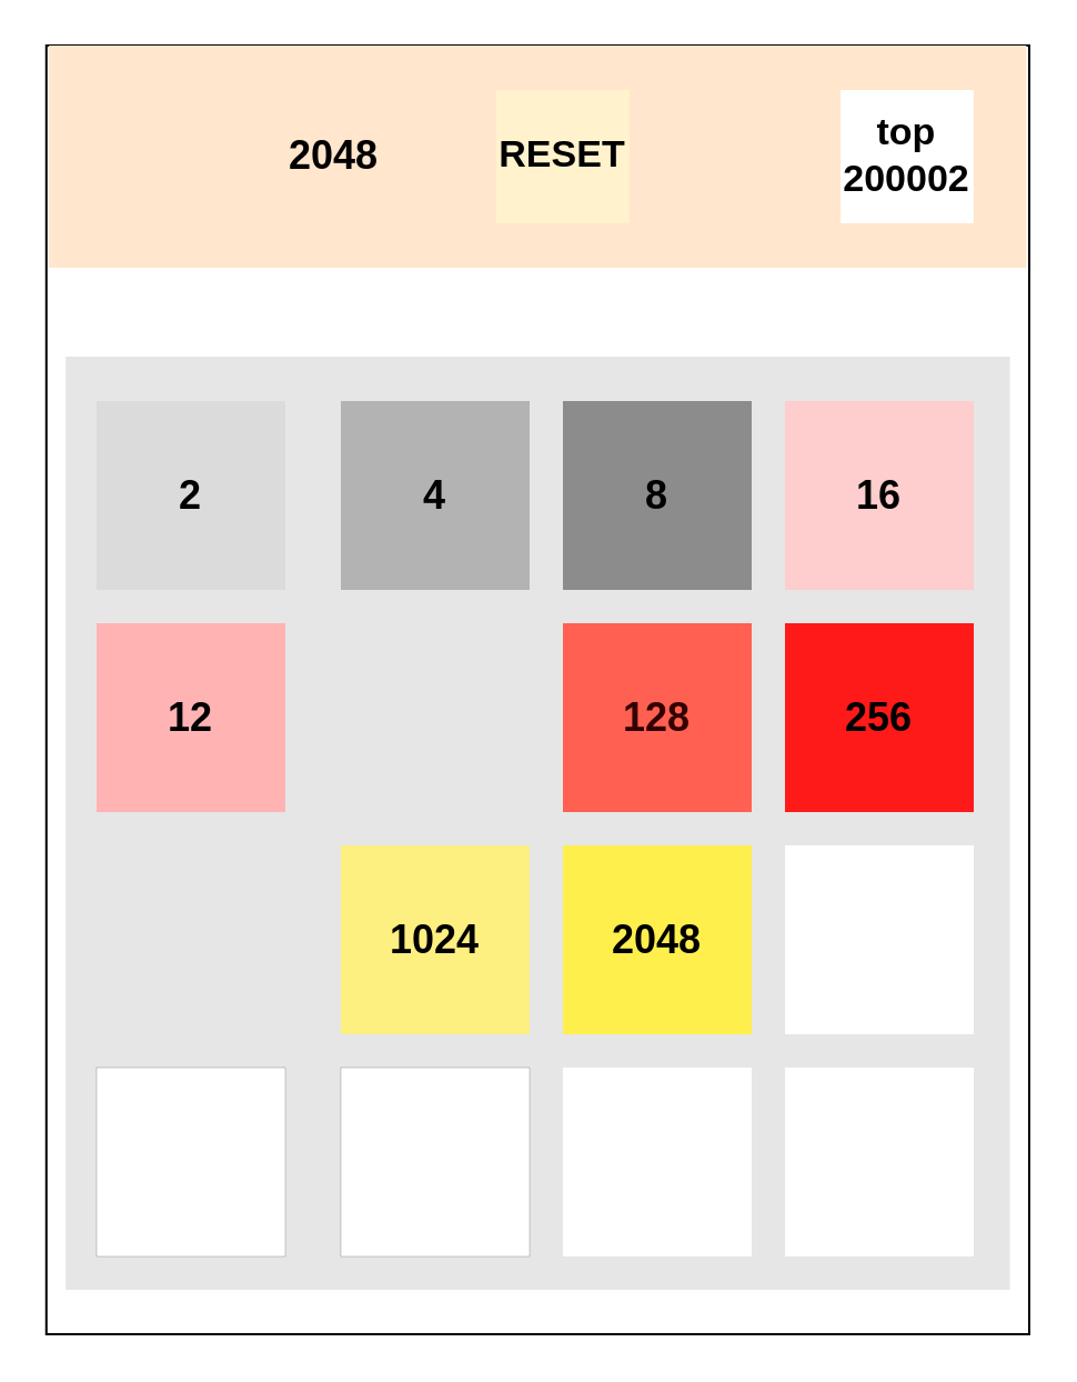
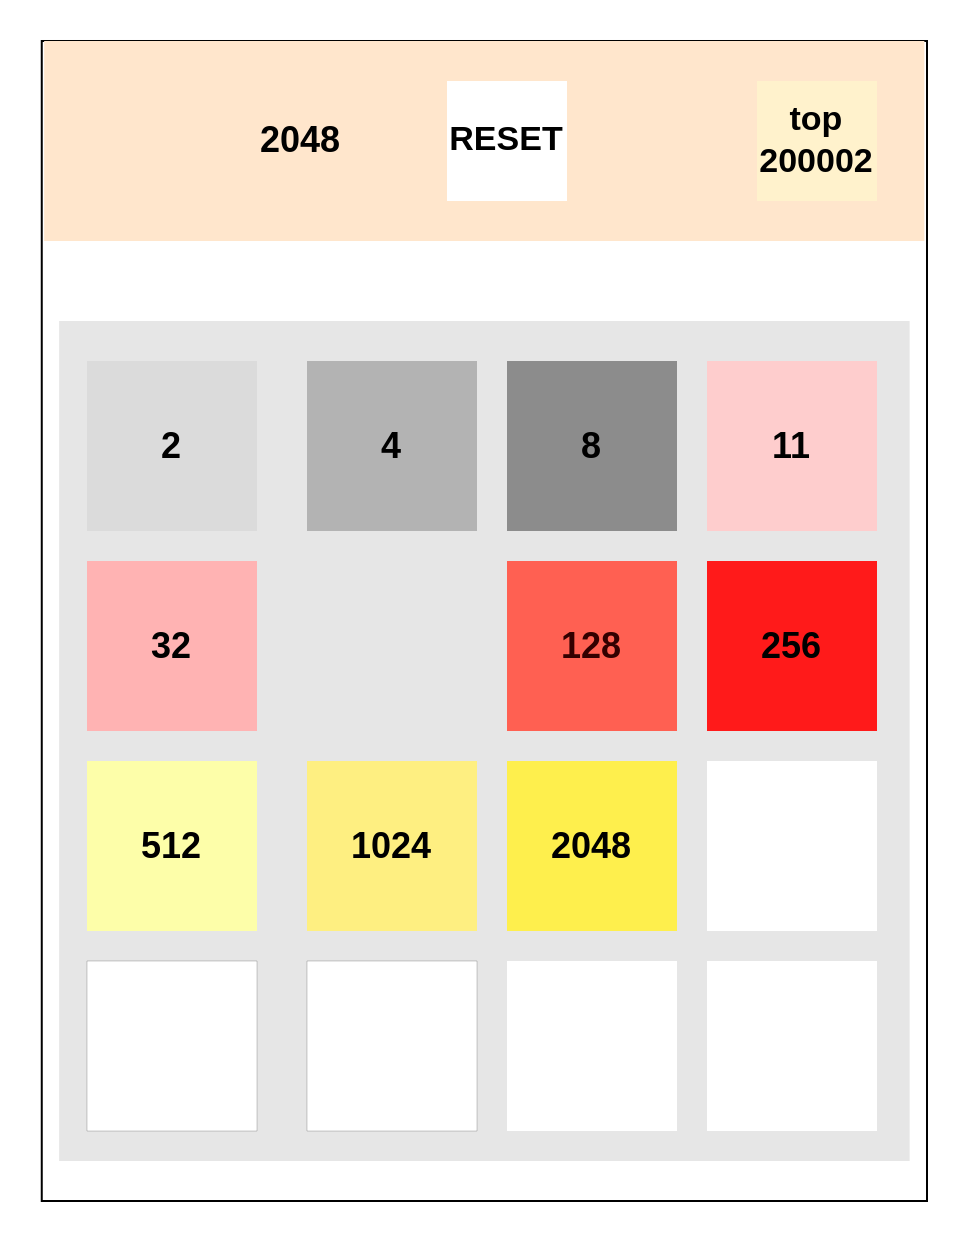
- <mxCell id="23" value="&lt;span style=&quot;font-size: 17px;&quot;&gt;&lt;b&gt;RESET&lt;/b&gt;&lt;/span&gt;" style="whiteSpace=wrap;html=1;aspect=fixed;fillColor=#fff2cc;strokeColor=none;strokeWidth=0;align=center;" parent="1" vertex="1"><mxGeometry x="223" y="40" width="60" height="60" as="geometry" /></mxCell>
+ <mxCell id="23" value="&lt;span style=&quot;font-size: 17px;&quot;&gt;&lt;b&gt;RESET&lt;/b&gt;&lt;/span&gt;" style="whiteSpace=wrap;html=1;aspect=fixed;fillColor=#ffffff;strokeColor=none;strokeWidth=0;align=center;" parent="1" vertex="1"><mxGeometry x="223" y="40" width="60" height="60" as="geometry" /></mxCell>
- <mxCell id="16" value="&lt;span style=&quot;font-size: 17px;&quot;&gt;&lt;b&gt;top&lt;/b&gt;&lt;/span&gt;&lt;br&gt;&lt;div&gt;&lt;span style=&quot;font-size: 17px;&quot;&gt;&lt;b&gt;200002&lt;/b&gt;&lt;/span&gt;&lt;/div&gt;" style="whiteSpace=wrap;html=1;aspect=fixed;fillColor=#ffffff;strokeColor=none;strokeWidth=0;align=center;" parent="1" vertex="1"><mxGeometry x="378" y="40" width="60" height="60" as="geometry" /></mxCell>
+ <mxCell id="16" value="&lt;span style=&quot;font-size: 17px;&quot;&gt;&lt;b&gt;top&lt;/b&gt;&lt;/span&gt;&lt;br&gt;&lt;div&gt;&lt;span style=&quot;font-size: 17px;&quot;&gt;&lt;b&gt;200002&lt;/b&gt;&lt;/span&gt;&lt;/div&gt;" style="whiteSpace=wrap;html=1;aspect=fixed;fillColor=#fff2cc;strokeColor=none;strokeWidth=0;align=center;" parent="1" vertex="1"><mxGeometry x="378" y="40" width="60" height="60" as="geometry" /></mxCell>
- <mxCell id="8" value="&lt;font style=&quot;font-size: 18px;&quot;&gt;&lt;b&gt;16&lt;/b&gt;&lt;/font&gt;" style="whiteSpace=wrap;html=1;aspect=fixed;fillColor=light-dark(#fecdcd, #36210A);strokeColor=none;strokeWidth=2;" parent="1" vertex="1"><mxGeometry x="353" y="180" width="85" height="85" as="geometry" /></mxCell>
+ <mxCell id="8" value="&lt;font style=&quot;font-size: 18px;&quot;&gt;&lt;b&gt;11&lt;/b&gt;&lt;/font&gt;" style="whiteSpace=wrap;html=1;aspect=fixed;fillColor=light-dark(#fecdcd, #36210A);strokeColor=none;strokeWidth=2;" parent="1" vertex="1"><mxGeometry x="353" y="180" width="85" height="85" as="geometry" /></mxCell>
- <mxCell id="9" value="12" style="whiteSpace=wrap;html=1;aspect=fixed;fillColor=light-dark(#ffb3b3, #9a5800);strokeColor=none;fontColor=#000000;strokeWidth=2;fontSize=18;fontStyle=1" parent="1" vertex="1"><mxGeometry x="43" y="280" width="85" height="85" as="geometry" /></mxCell>
+ <mxCell id="9" value="32" style="whiteSpace=wrap;html=1;aspect=fixed;fillColor=light-dark(#ffb3b3, #9a5800);strokeColor=none;fontColor=#000000;strokeWidth=2;fontSize=18;fontStyle=1" parent="1" vertex="1"><mxGeometry x="43" y="280" width="85" height="85" as="geometry" /></mxCell>
+ <mxCell id="12" value="512" style="whiteSpace=wrap;html=1;aspect=fixed;fillColor=light-dark(#fdfea9, #675000);strokeColor=none;fontColor=#000000;strokeWidth=2;fontSize=18;fontStyle=1" parent="1" vertex="1"><mxGeometry x="43" y="380" width="85" height="85" as="geometry" /></mxCell>
